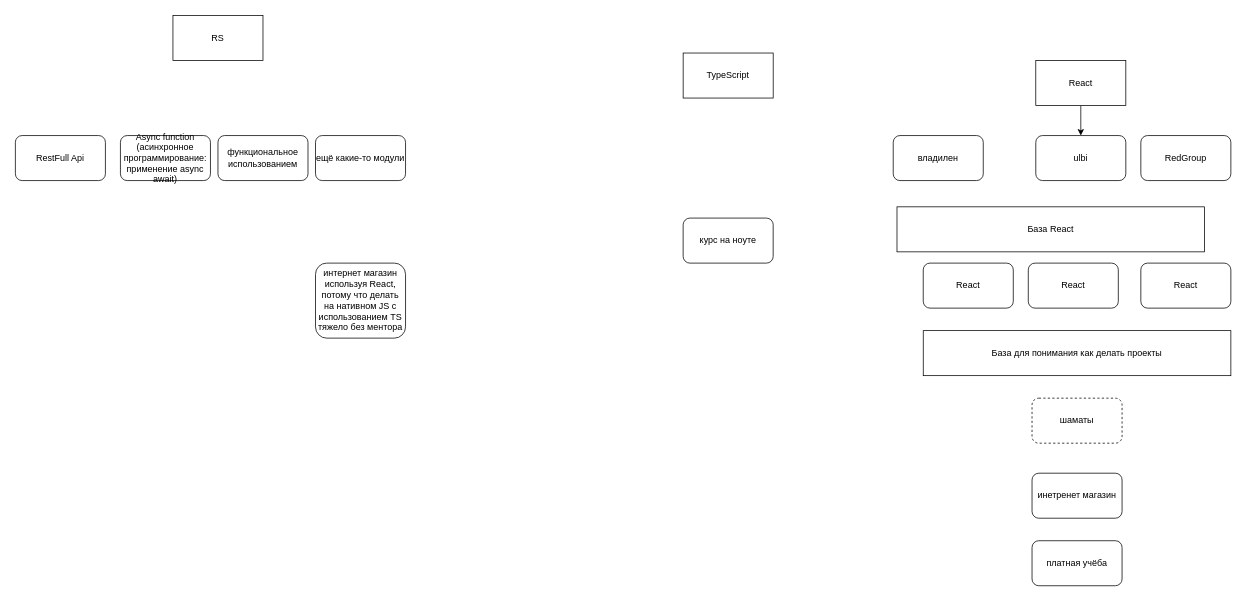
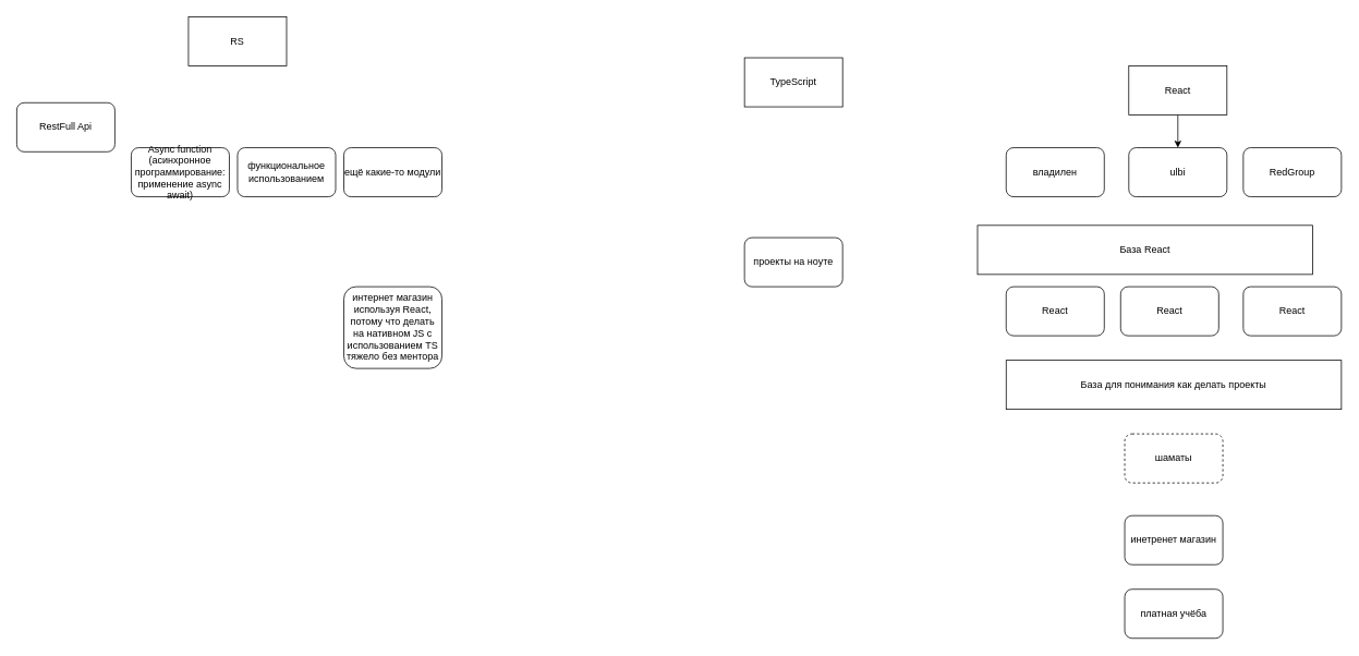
- <mxCell id="18" value="RestFull Api" style="rounded=1;whiteSpace=wrap;html=1;" vertex="1" parent="1"><mxGeometry x="20" y="180" width="120" height="60" as="geometry" /></mxCell>
+ <mxCell id="18" value="RestFull Api" style="rounded=1;whiteSpace=wrap;html=1;" vertex="1" parent="1"><mxGeometry x="20" y="125" width="120" height="60" as="geometry" /></mxCell>
- <mxCell id="8" value="владилен" style="rounded=1;whiteSpace=wrap;html=1;" vertex="1" parent="1"><mxGeometry x="1190" y="180" width="120" height="60" as="geometry" /></mxCell>
+ <mxCell id="8" value="владилен" style="rounded=1;whiteSpace=wrap;html=1;" vertex="1" parent="1"><mxGeometry x="1230" y="180" width="120" height="60" as="geometry" /></mxCell>
- <mxCell id="7" value="курс на ноуте" style="rounded=1;whiteSpace=wrap;html=1;" vertex="1" parent="1"><mxGeometry x="910" y="290" width="120" height="60" as="geometry" /></mxCell>
+ <mxCell id="7" value="проекты на ноуте" style="rounded=1;whiteSpace=wrap;html=1;" vertex="1" parent="1"><mxGeometry x="910" y="290" width="120" height="60" as="geometry" /></mxCell>
